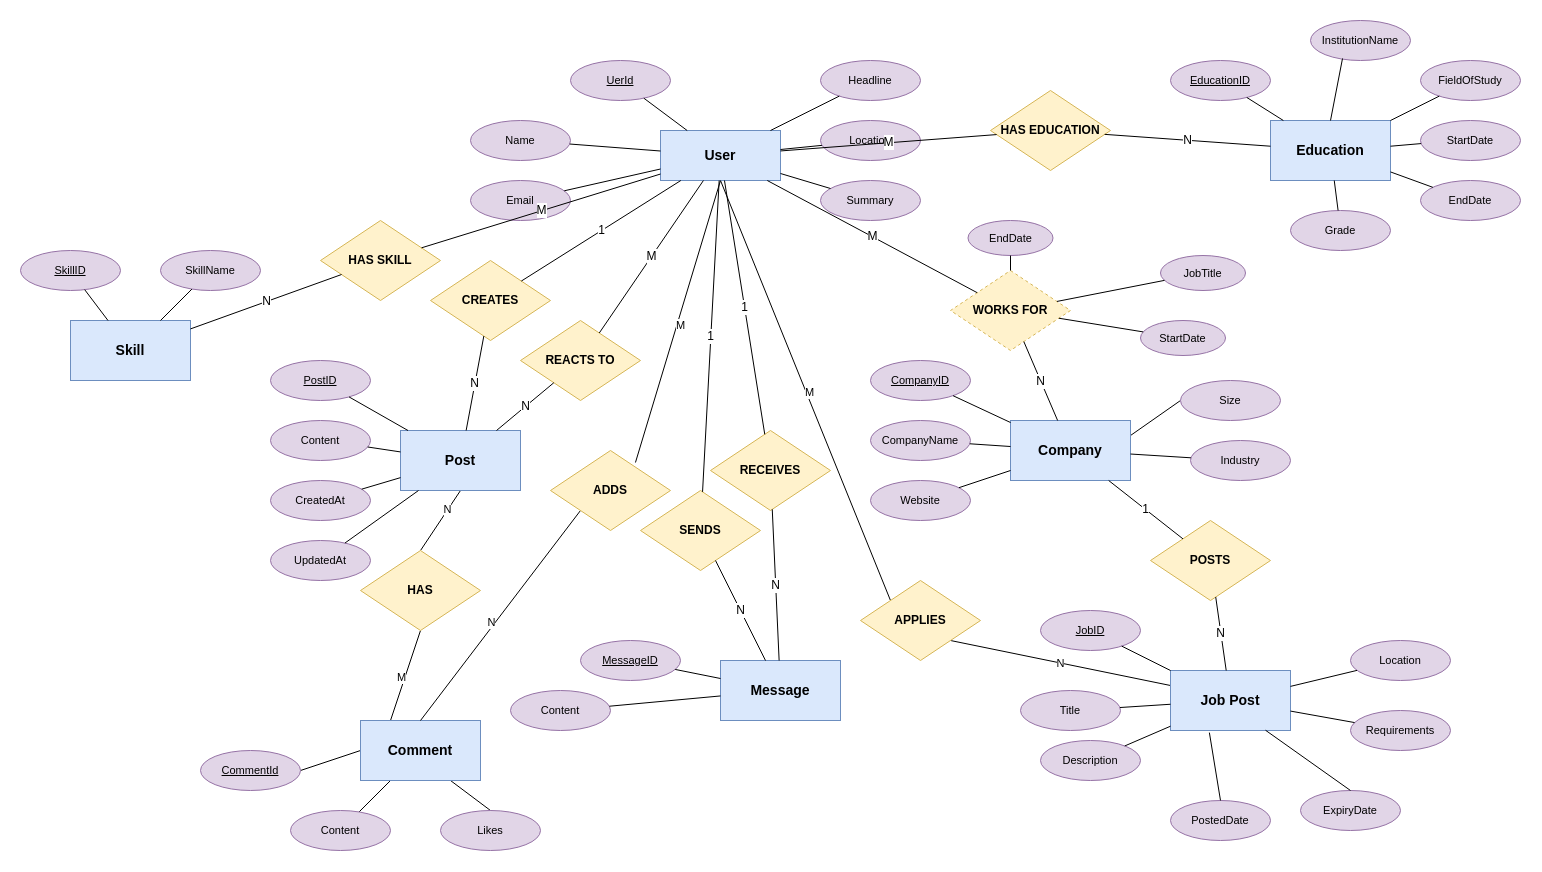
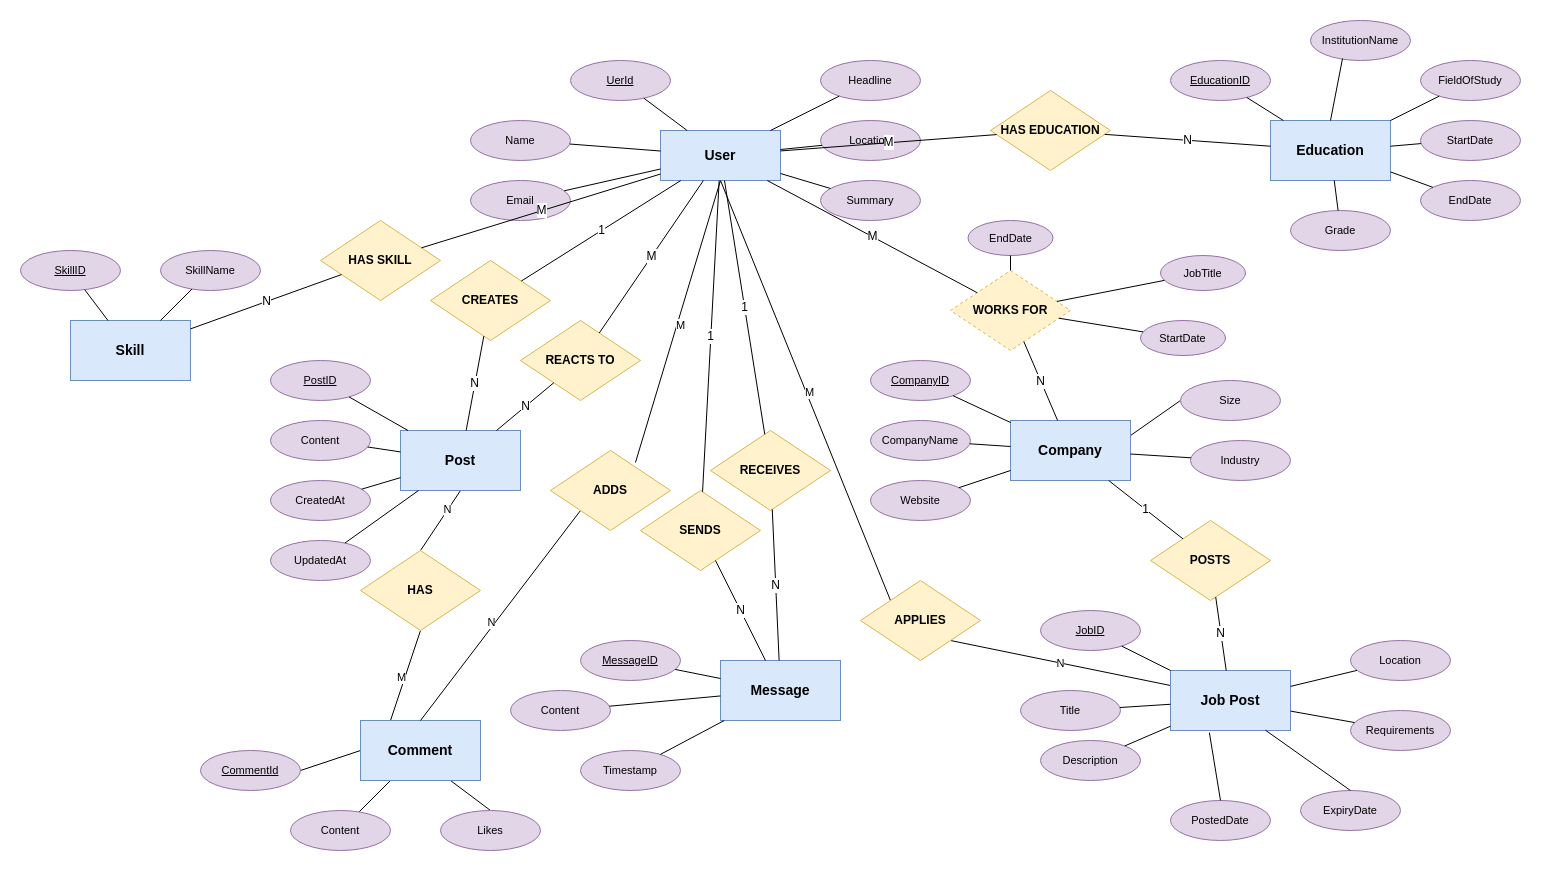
+ <mxCell id="57" value="" style="endArrow=none;html=1;rounded=0;fontSize=12" edge="1" parent="1" source="56" target="51"><mxGeometry relative="1" as="geometry" /></mxCell>
+ <mxCell id="56" value="Timestamp" style="ellipse;whiteSpace=wrap;html=1;fillColor=#e1d5e7;strokeColor=#9673a6;fontSize=11" vertex="1" parent="1"><mxGeometry x="580" y="750" width="100" height="40" as="geometry" /></mxCell>
